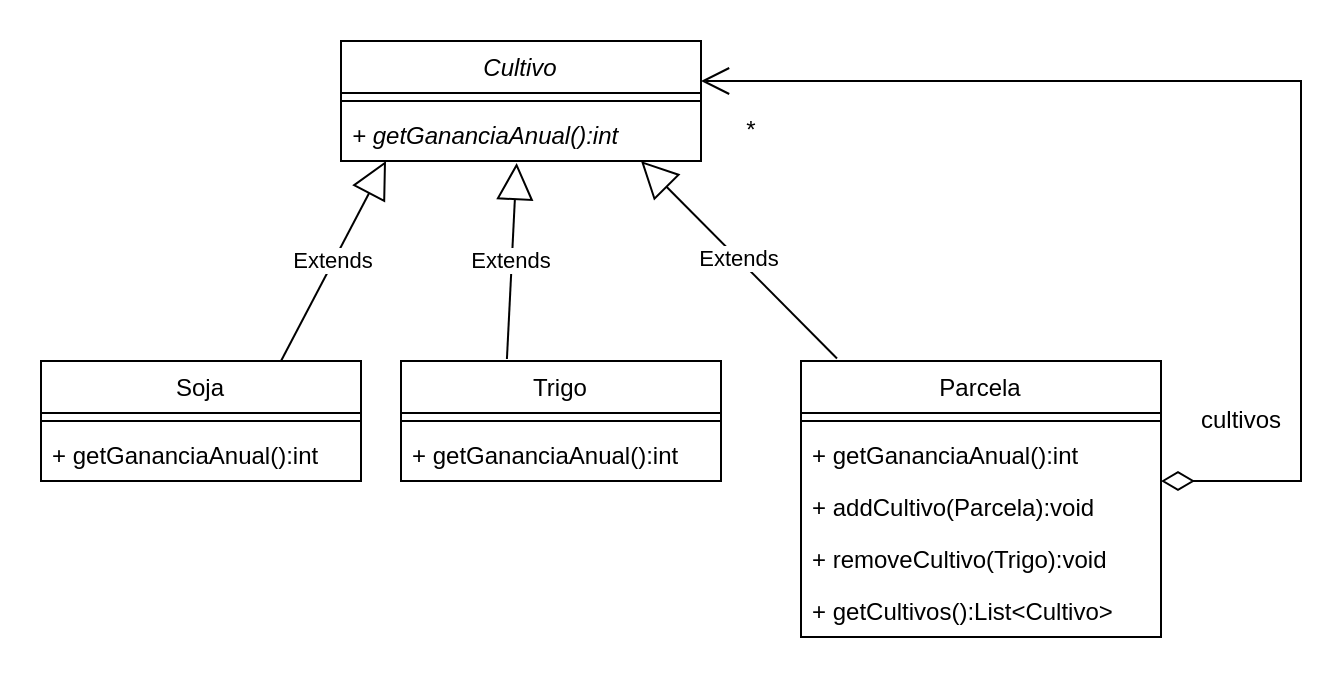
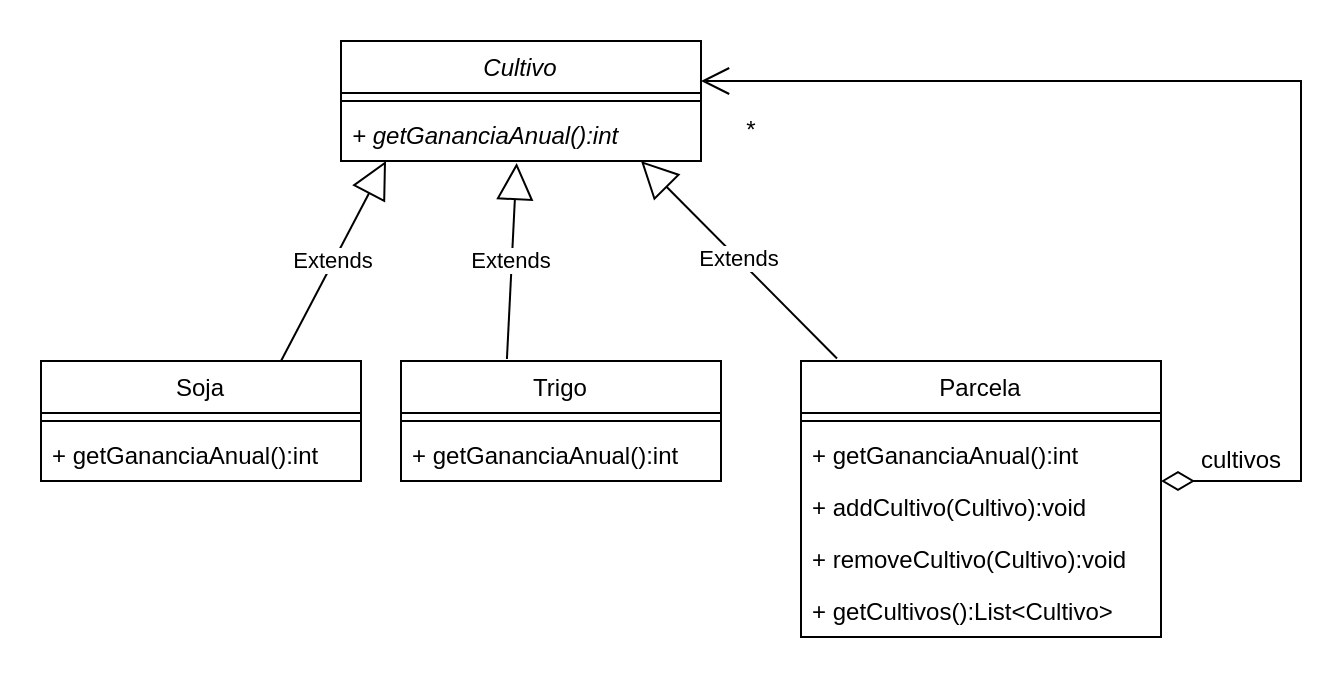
- <mxCell id="21" value="cultivos" style="text;html=1;align=center;verticalAlign=middle;resizable=0;points=[];autosize=1;strokeColor=none;fillColor=none;" vertex="1" parent="1"><mxGeometry x="590" y="195" width="60" height="30" as="geometry" /></mxCell>
+ <mxCell id="21" value="cultivos" style="text;html=1;align=center;verticalAlign=middle;resizable=0;points=[];autosize=1;strokeColor=none;fillColor=none;" vertex="1" parent="1"><mxGeometry x="590" y="215" width="60" height="30" as="geometry" /></mxCell>
- <mxCell id="11" value="+ addCultivo(Parcela):void" style="text;strokeColor=none;fillColor=none;align=left;verticalAlign=top;spacingLeft=4;spacingRight=4;overflow=hidden;rotatable=0;points=[[0,0.5],[1,0.5]];portConstraint=eastwest;" vertex="1" parent="8"><mxGeometry y="60" width="180" height="26" as="geometry" /></mxCell>
+ <mxCell id="11" value="+ addCultivo(Cultivo):void" style="text;strokeColor=none;fillColor=none;align=left;verticalAlign=top;spacingLeft=4;spacingRight=4;overflow=hidden;rotatable=0;points=[[0,0.5],[1,0.5]];portConstraint=eastwest;" vertex="1" parent="8"><mxGeometry y="60" width="180" height="26" as="geometry" /></mxCell>
- <mxCell id="12" value="+ removeCultivo(Trigo):void" style="text;strokeColor=none;fillColor=none;align=left;verticalAlign=top;spacingLeft=4;spacingRight=4;overflow=hidden;rotatable=0;points=[[0,0.5],[1,0.5]];portConstraint=eastwest;" vertex="1" parent="8"><mxGeometry y="86" width="180" height="26" as="geometry" /></mxCell>
+ <mxCell id="12" value="+ removeCultivo(Cultivo):void" style="text;strokeColor=none;fillColor=none;align=left;verticalAlign=top;spacingLeft=4;spacingRight=4;overflow=hidden;rotatable=0;points=[[0,0.5],[1,0.5]];portConstraint=eastwest;" vertex="1" parent="8"><mxGeometry y="86" width="180" height="26" as="geometry" /></mxCell>
